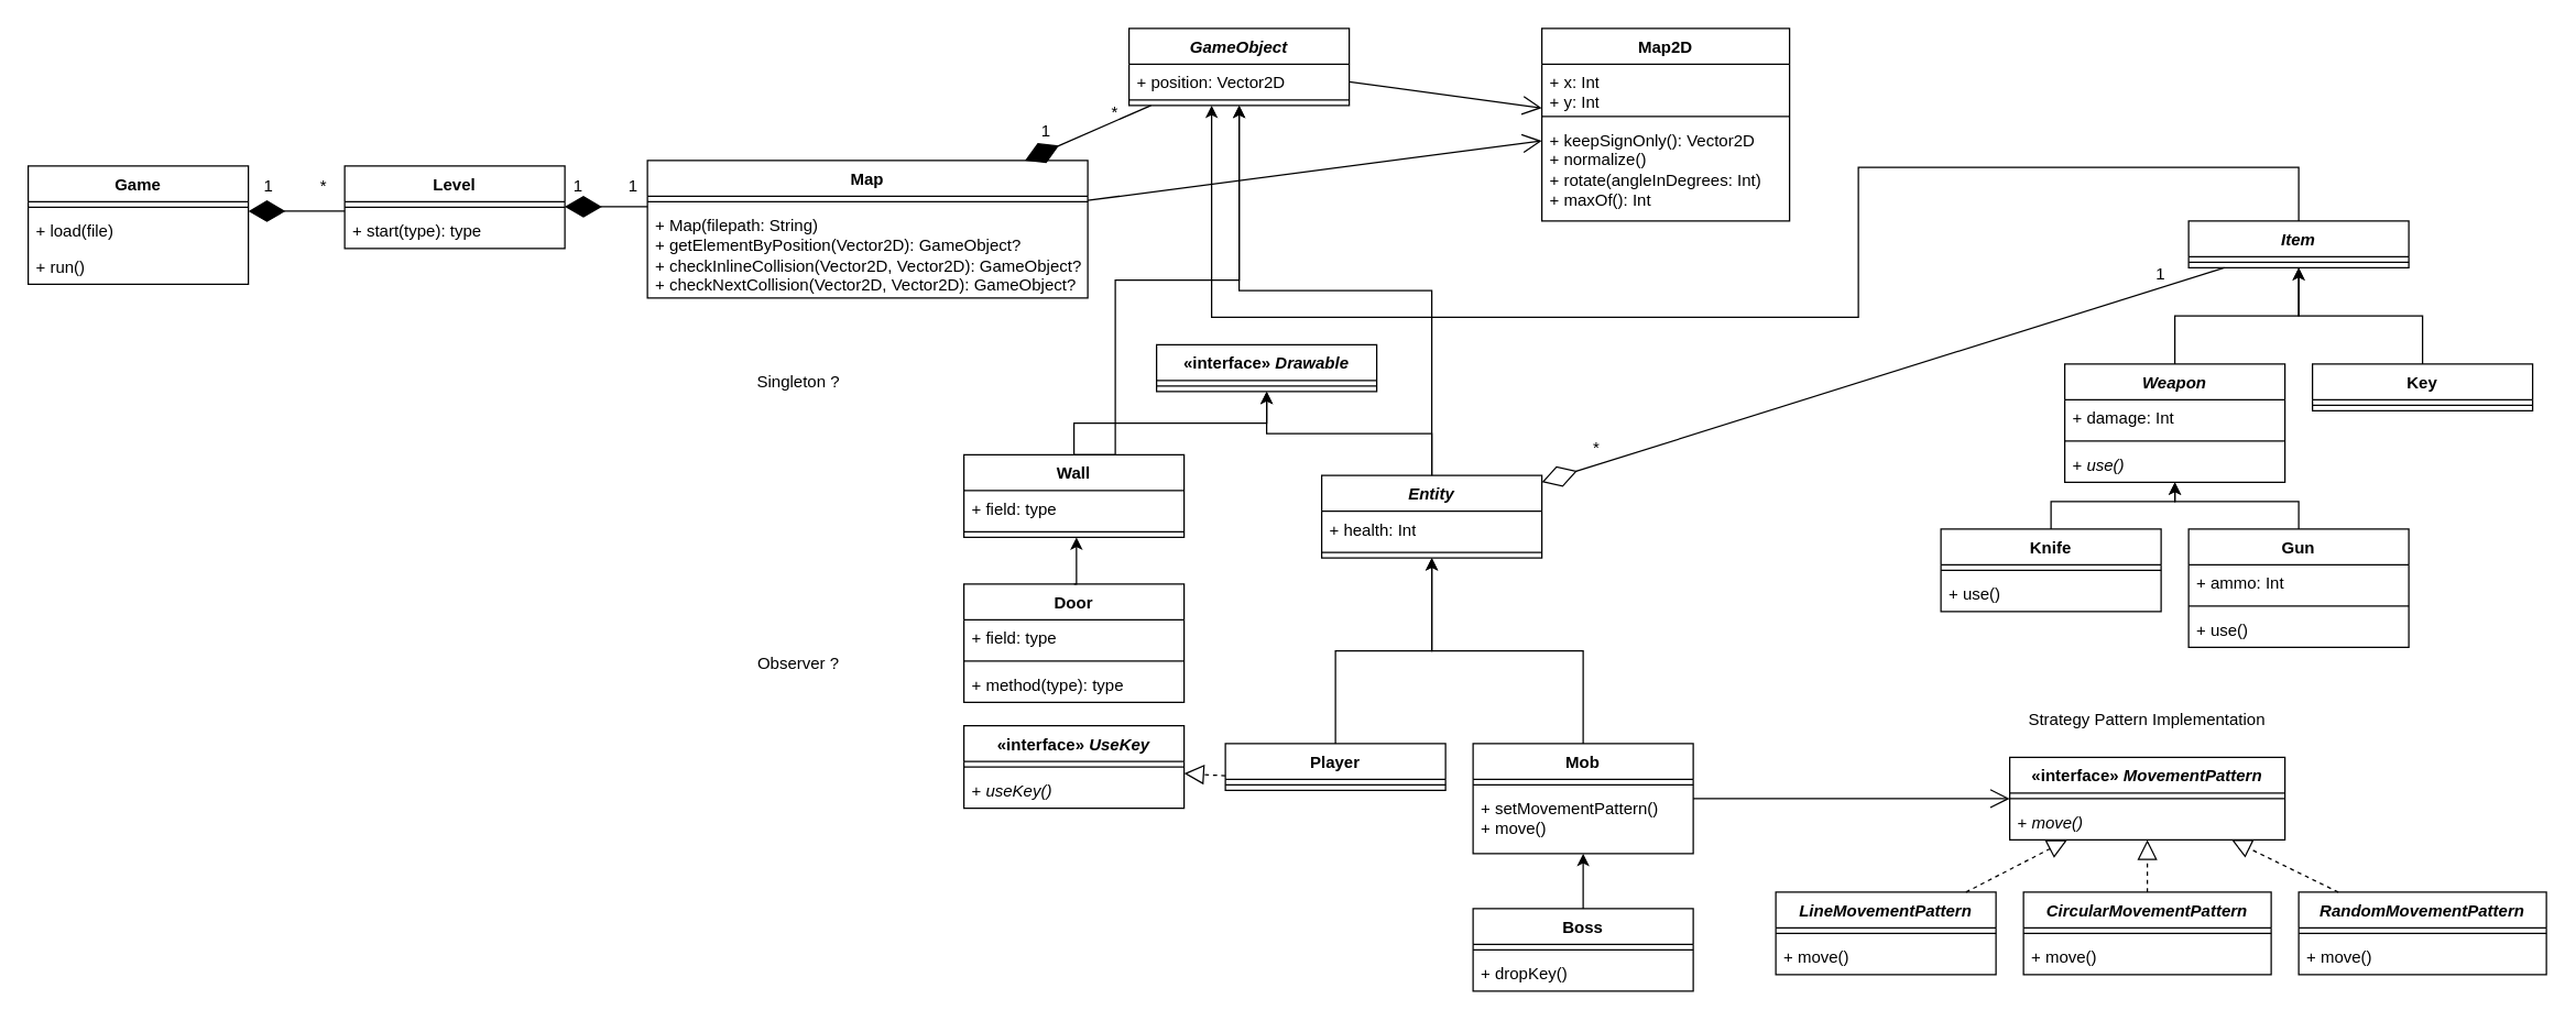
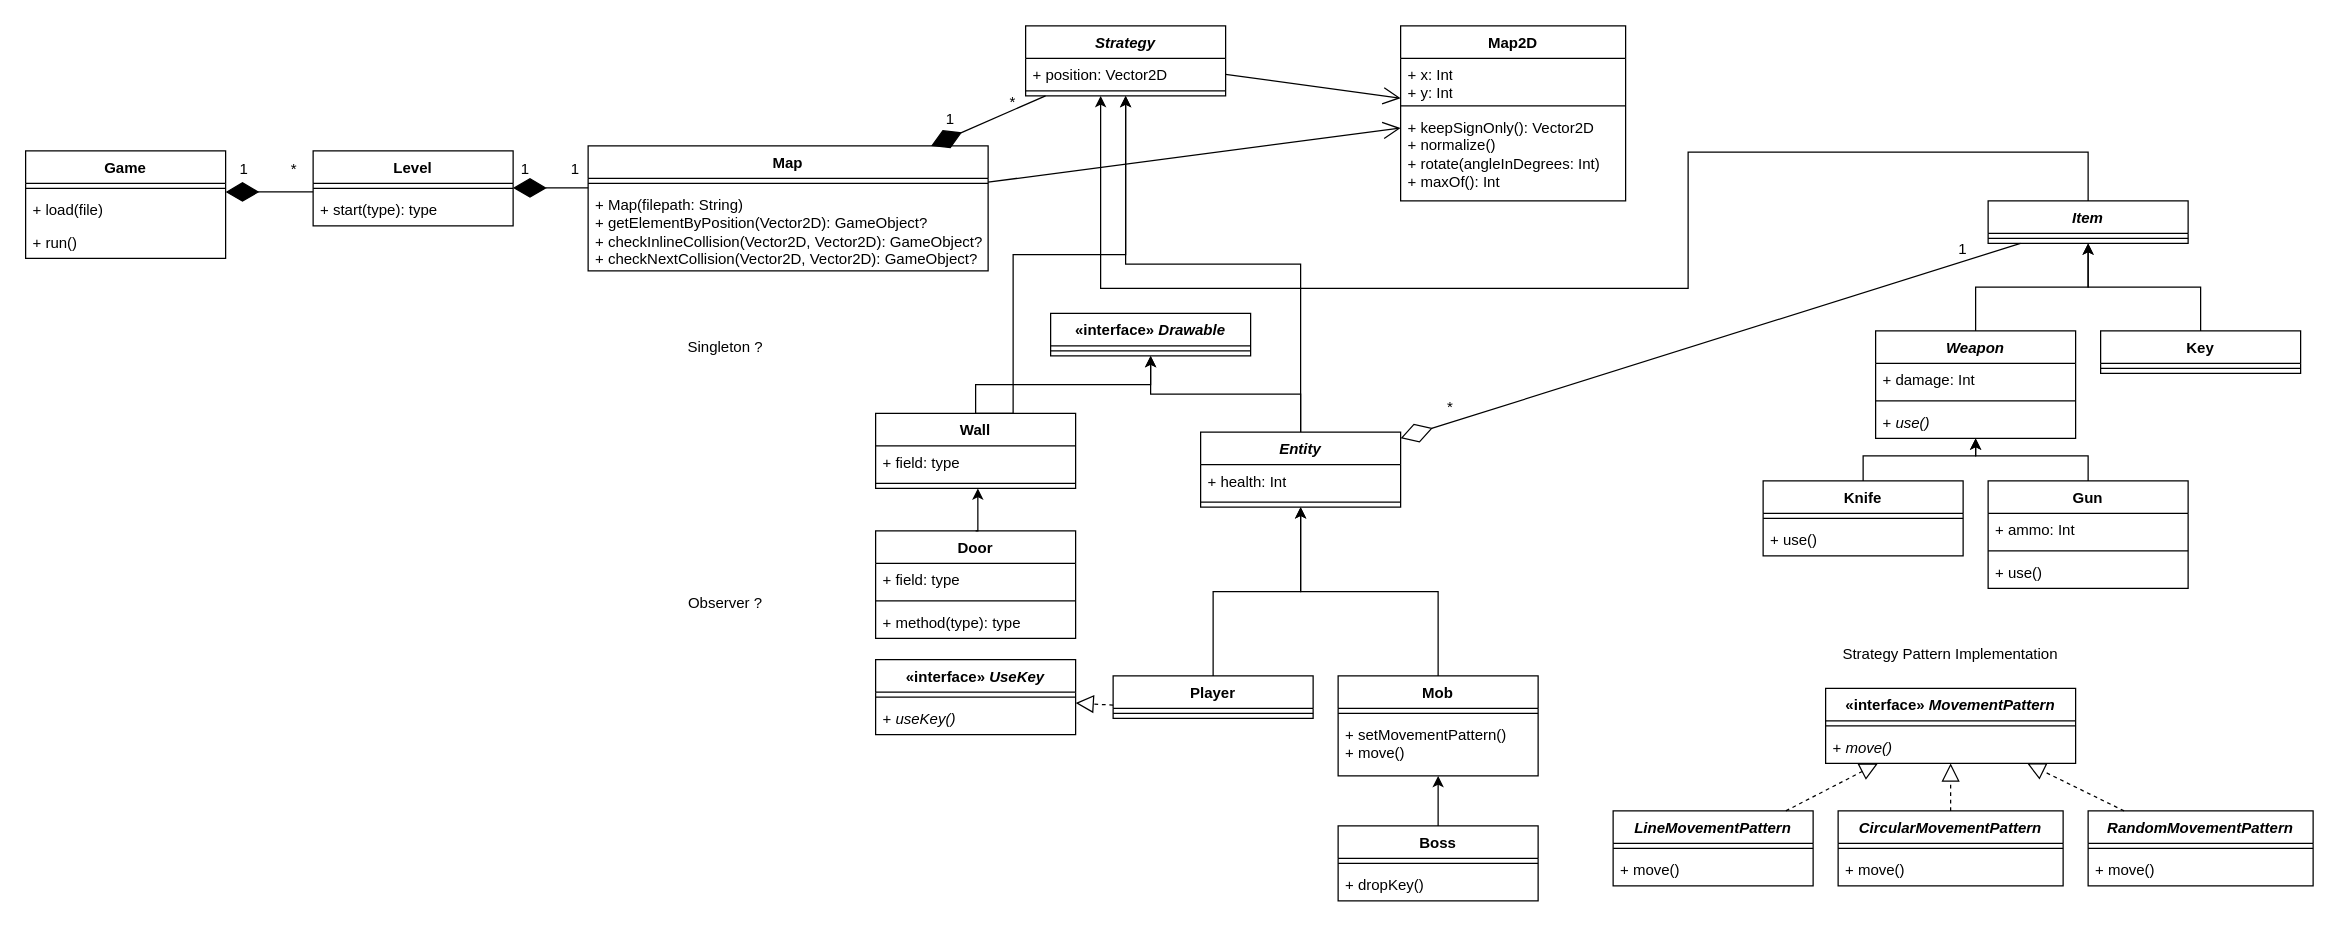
- <mxCell id="2" value="&lt;i&gt;GameObject&lt;/i&gt;" style="swimlane;fontStyle=1;align=center;verticalAlign=top;childLayout=stackLayout;horizontal=1;startSize=26;horizontalStack=0;resizeParent=1;resizeParentMax=0;resizeLast=0;collapsible=1;marginBottom=0;whiteSpace=wrap;html=1;" parent="1" vertex="1"><mxGeometry x="820" y="20" width="160" height="56" as="geometry" /></mxCell>
+ <mxCell id="2" value="&lt;i&gt;Strategy&lt;/i&gt;" style="swimlane;fontStyle=1;align=center;verticalAlign=top;childLayout=stackLayout;horizontal=1;startSize=26;horizontalStack=0;resizeParent=1;resizeParentMax=0;resizeLast=0;collapsible=1;marginBottom=0;whiteSpace=wrap;html=1;" parent="1" vertex="1"><mxGeometry x="820" y="20" width="160" height="56" as="geometry" /></mxCell>
- <mxCell id="102" value="" style="endArrow=open;endFill=1;endSize=12;html=1;rounded=0;" parent="1" source="33" target="87" edge="1"><mxGeometry width="160" relative="1" as="geometry"><mxPoint x="1270" y="550" as="sourcePoint" /><mxPoint x="1320" y="440" as="targetPoint" /></mxGeometry></mxCell>
